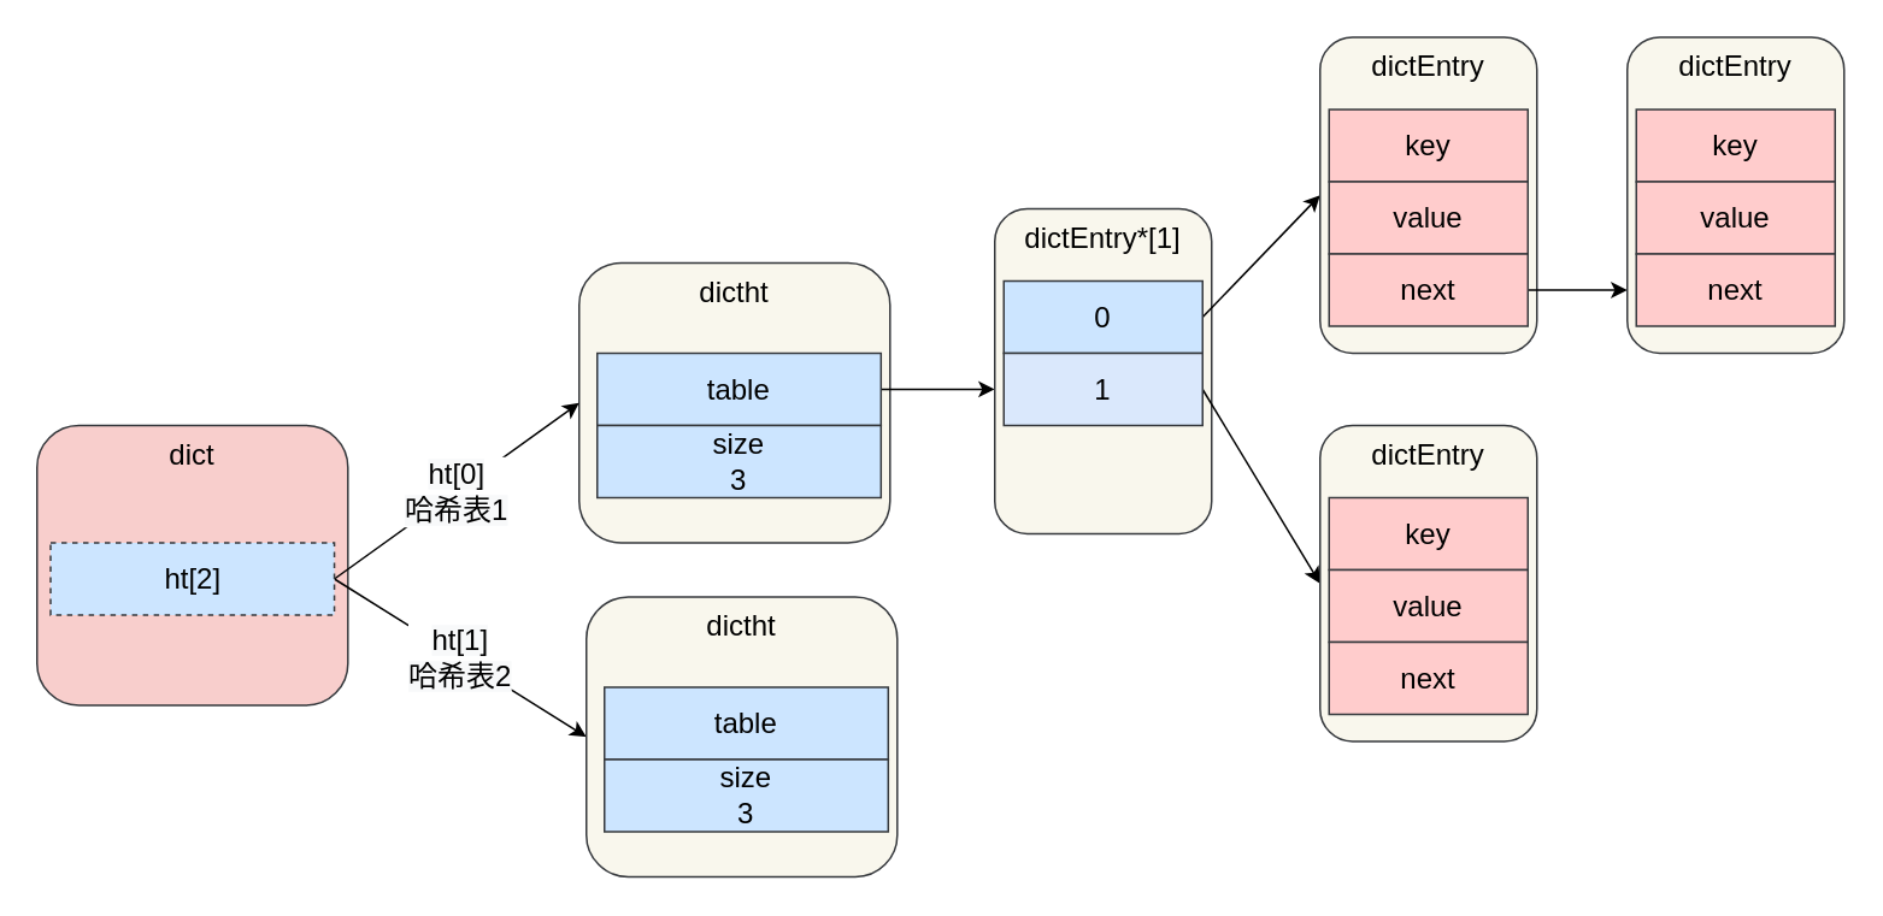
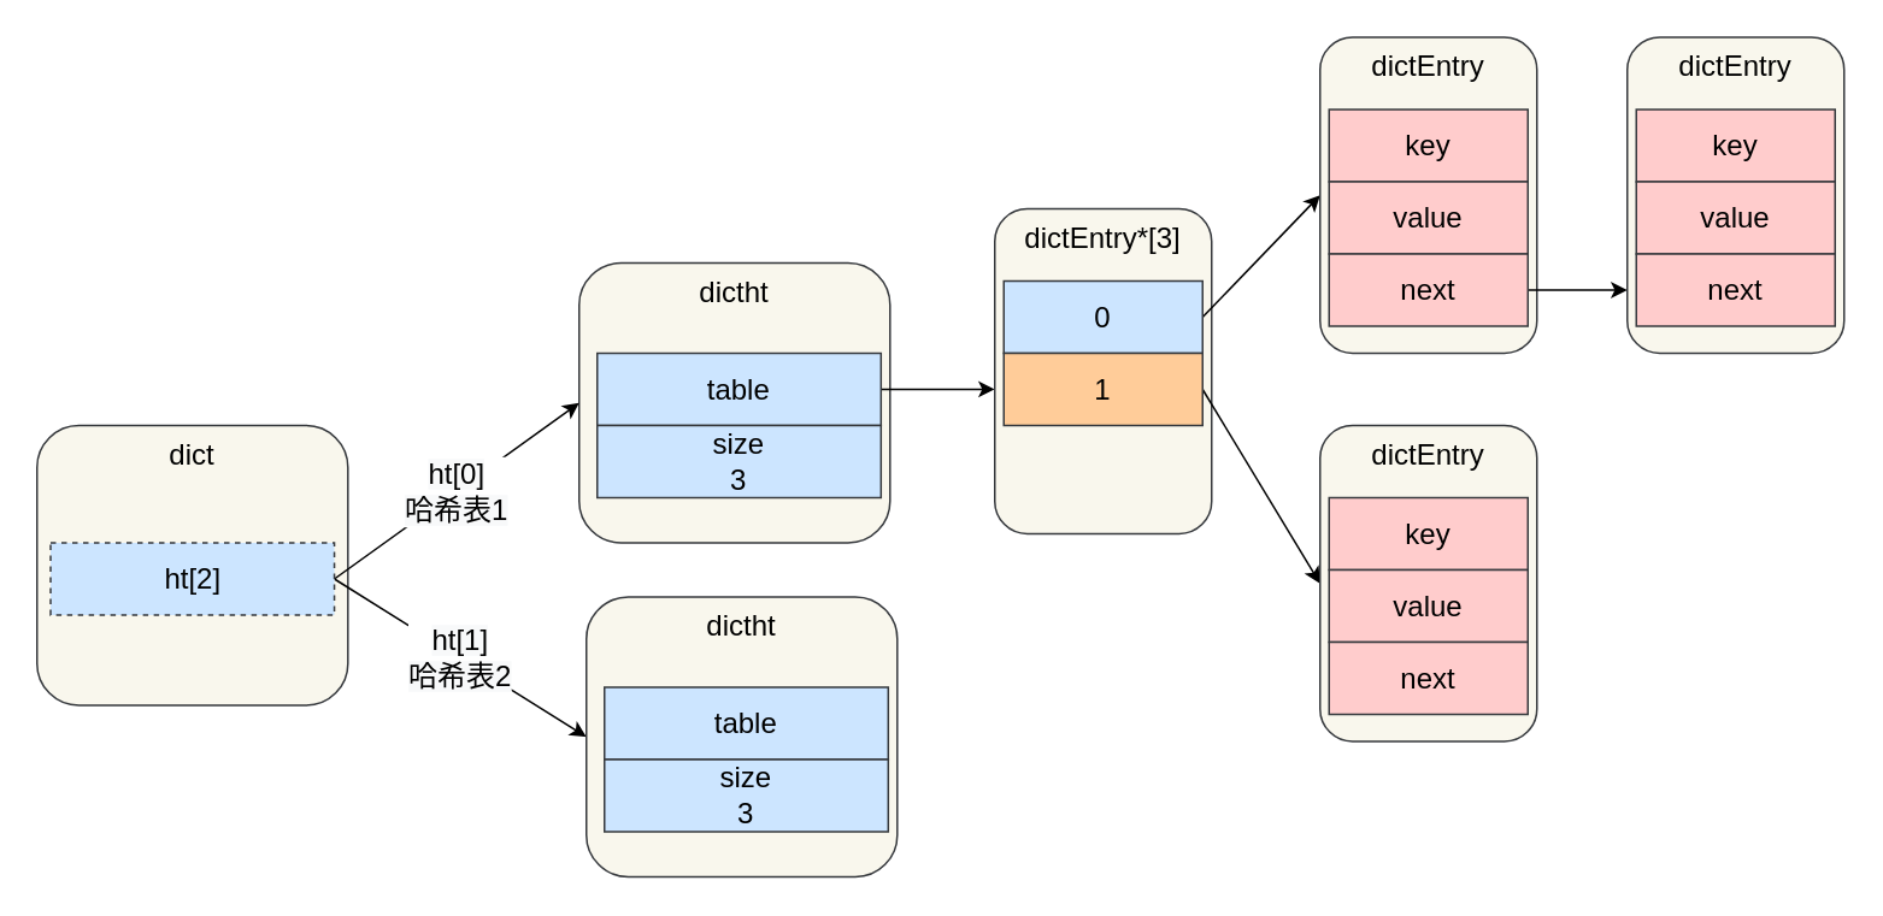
- <mxCell id="5" value="dictEntry*[1]" style="rounded=1;whiteSpace=wrap;html=1;verticalAlign=top;fontSize=16;fillColor=#f9f7ed;strokeColor=#36393d;" vertex="1" parent="1"><mxGeometry x="550" y="115" width="120" height="180" as="geometry" /></mxCell>
+ <mxCell id="5" value="dictEntry*[3]" style="rounded=1;whiteSpace=wrap;html=1;verticalAlign=top;fontSize=16;fillColor=#f9f7ed;strokeColor=#36393d;" vertex="1" parent="1"><mxGeometry x="550" y="115" width="120" height="180" as="geometry" /></mxCell>
- <mxCell id="9" value="1" style="rounded=0;whiteSpace=wrap;html=1;fontSize=16;fillColor=#dae8fc;strokeColor=#36393d;" vertex="1" parent="1"><mxGeometry x="555" y="195" width="110" height="40" as="geometry" /></mxCell>
+ <mxCell id="9" value="1" style="rounded=0;whiteSpace=wrap;html=1;fontSize=16;fillColor=#ffcc99;strokeColor=#36393d;" vertex="1" parent="1"><mxGeometry x="555" y="195" width="110" height="40" as="geometry" /></mxCell>
- <mxCell id="24" value="dict" style="rounded=1;whiteSpace=wrap;html=1;verticalAlign=top;fontSize=16;fillColor=#f8cecc;strokeColor=#36393d;" vertex="1" parent="1"><mxGeometry x="20" y="235" width="172.04" height="155" as="geometry" /></mxCell>
+ <mxCell id="24" value="dict" style="rounded=1;whiteSpace=wrap;html=1;verticalAlign=top;fontSize=16;fillColor=#f9f7ed;strokeColor=#36393d;" vertex="1" parent="1"><mxGeometry x="20" y="235" width="172.04" height="155" as="geometry" /></mxCell>
